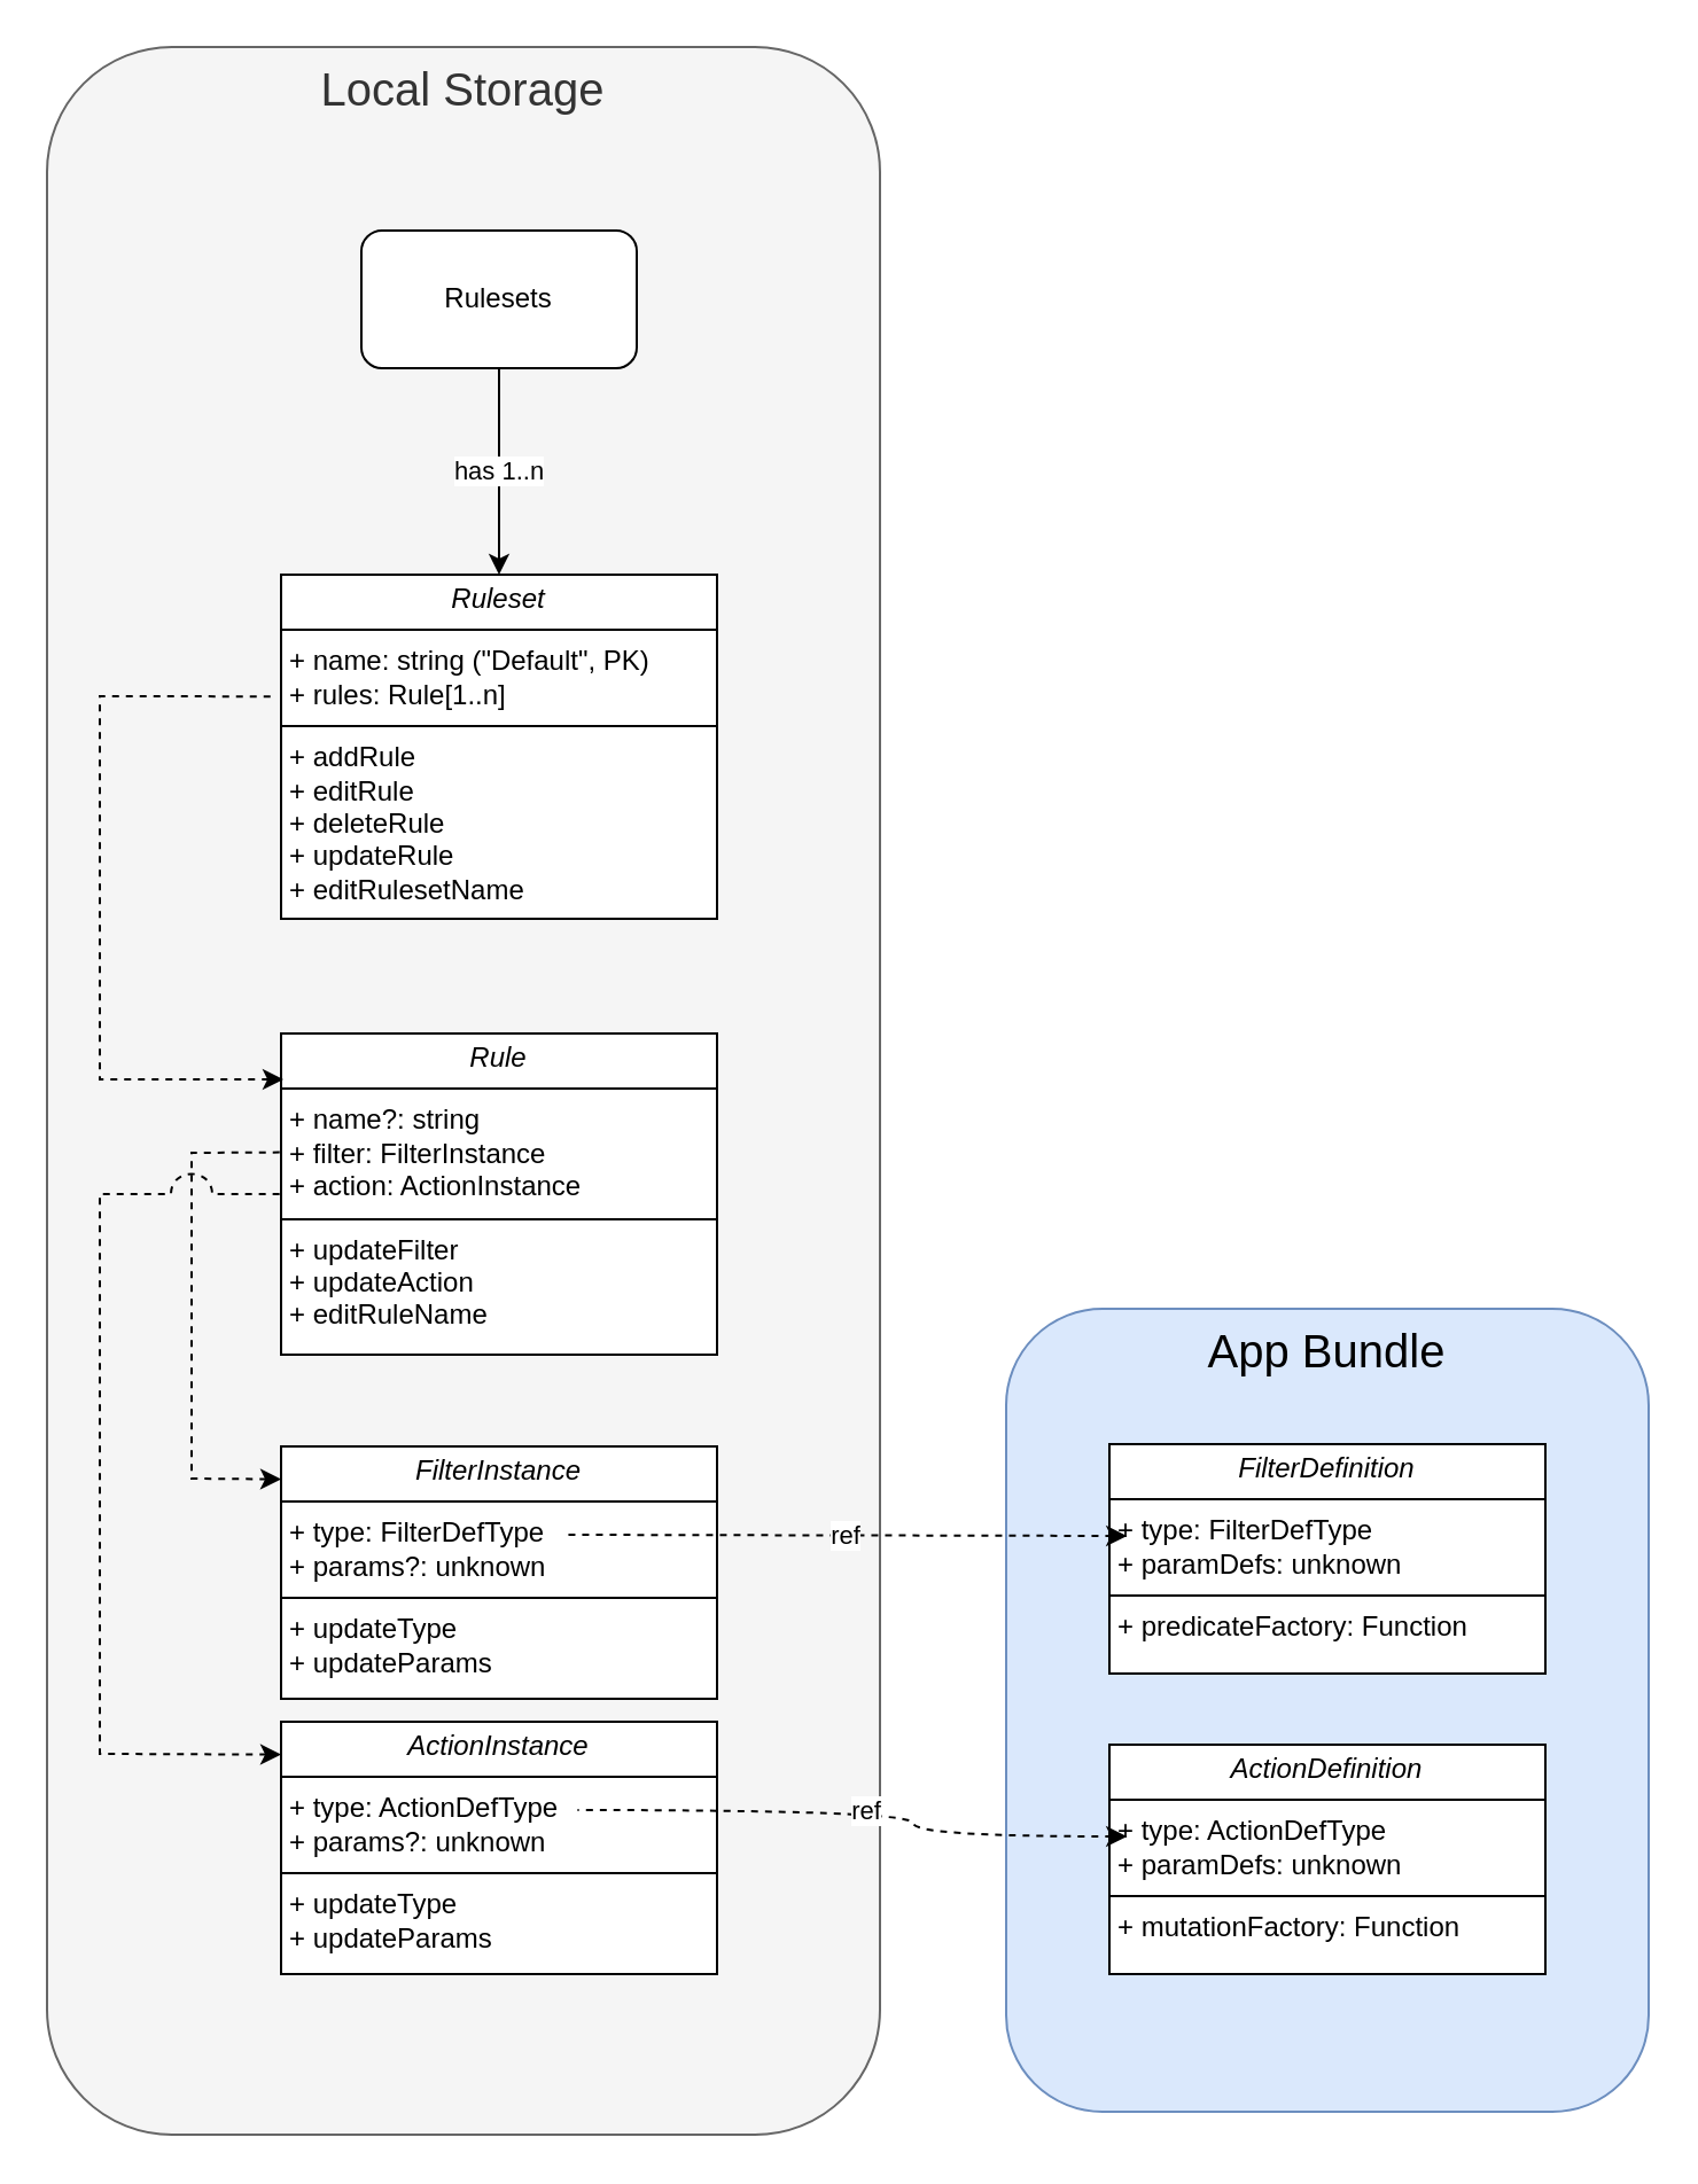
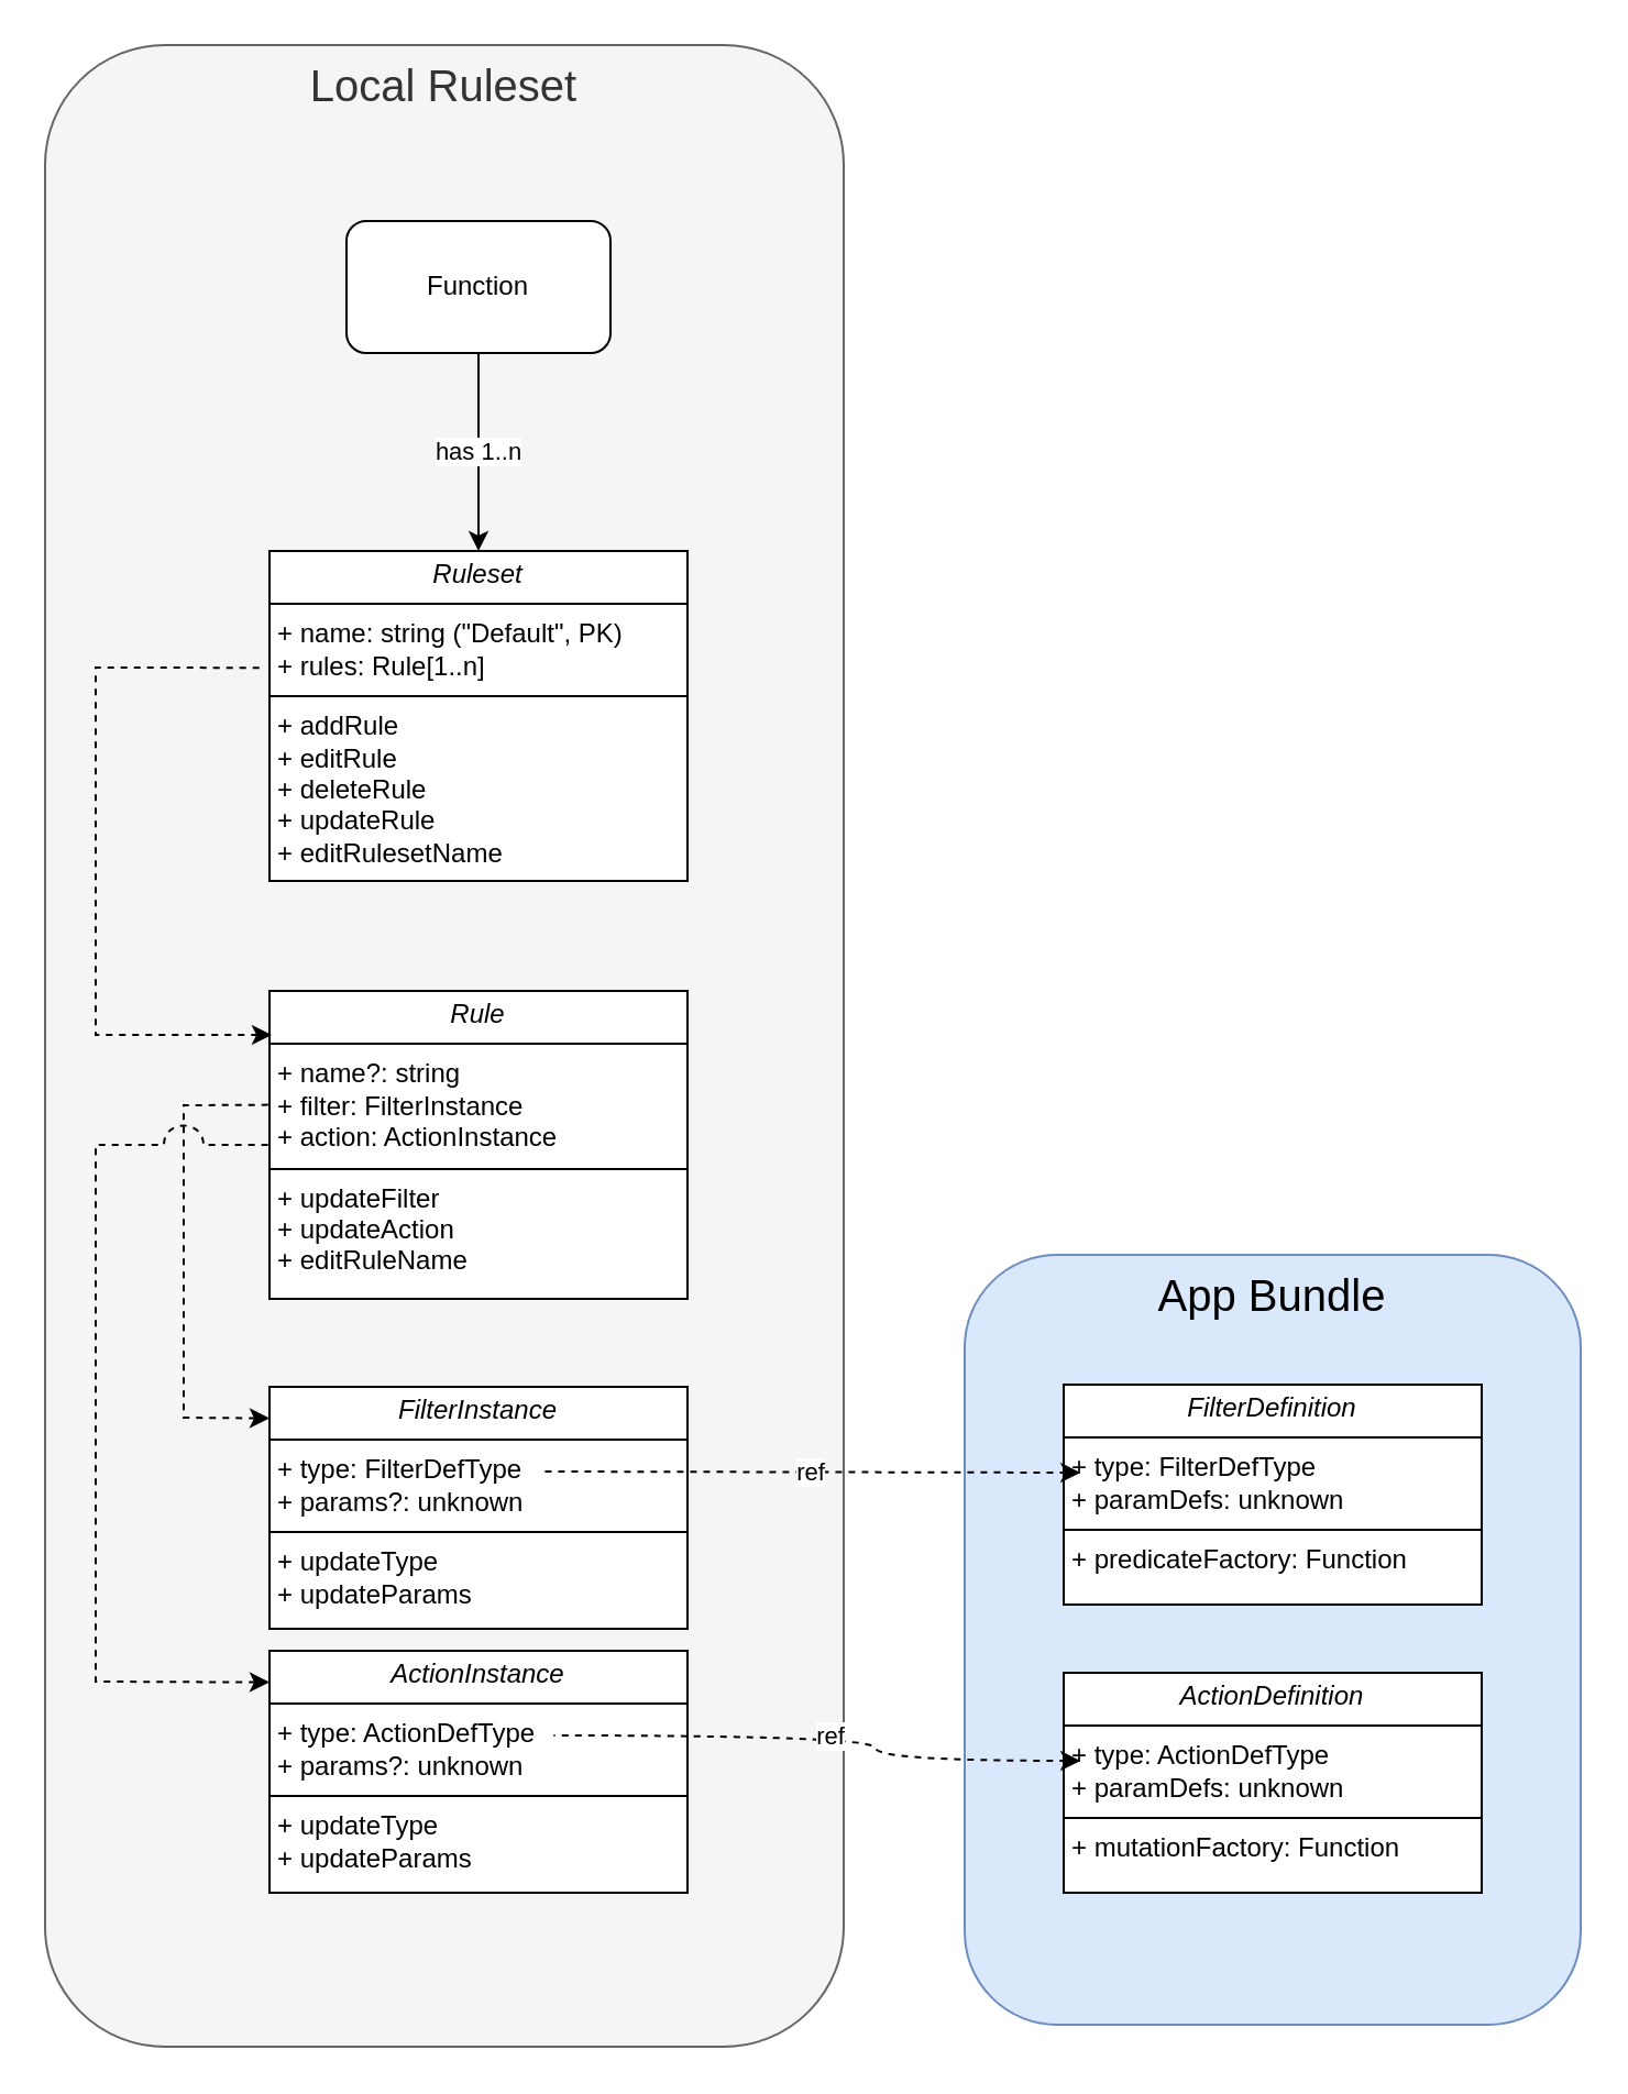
- <mxCell id="3" value="&lt;font style=&quot;font-size: 20px;&quot;&gt;Local Storage&lt;/font&gt;" style="rounded=1;whiteSpace=wrap;html=1;fillColor=#f5f5f5;fontColor=#333333;strokeColor=#666666;align=center;verticalAlign=top;" vertex="1" parent="1"><mxGeometry x="20" y="20" width="363" height="910" as="geometry" /></mxCell>
+ <mxCell id="3" value="&lt;font style=&quot;font-size: 20px;&quot;&gt;Local Ruleset&lt;/font&gt;" style="rounded=1;whiteSpace=wrap;html=1;fillColor=#f5f5f5;fontColor=#333333;strokeColor=#666666;align=center;verticalAlign=top;" vertex="1" parent="1"><mxGeometry x="20" y="20" width="363" height="910" as="geometry" /></mxCell>
- <mxCell id="5" value="Rulesets" style="rounded=1;whiteSpace=wrap;html=1;" vertex="1" parent="1"><mxGeometry x="157" y="100" width="120" height="60" as="geometry" /></mxCell>
+ <mxCell id="5" value="Function" style="rounded=1;whiteSpace=wrap;html=1;" vertex="1" parent="1"><mxGeometry x="157" y="100" width="120" height="60" as="geometry" /></mxCell>
